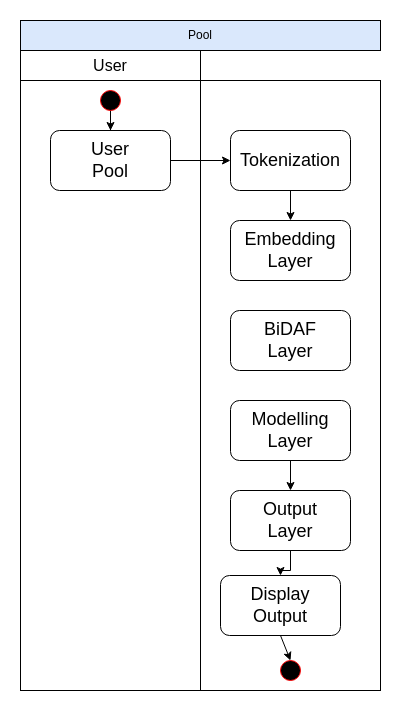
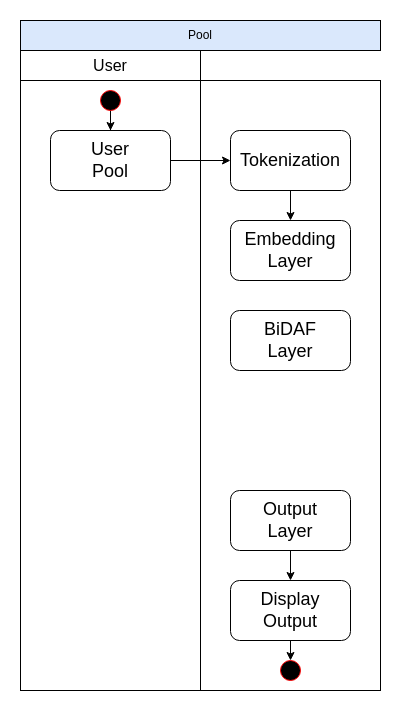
- <mxCell id="13" value="&lt;div&gt;&lt;font style=&quot;font-size: 18px&quot;&gt;Modelling&lt;/font&gt;&lt;/div&gt;&lt;div&gt;&lt;font style=&quot;font-size: 18px&quot;&gt;Layer&lt;/font&gt;&lt;br&gt;&lt;/div&gt;" style="rounded=1;whiteSpace=wrap;html=1;strokeColor=#000000;fillColor=#FFFFFF;" parent="1" vertex="1"><mxGeometry x="230" y="400" width="120" height="60" as="geometry" /></mxCell>
- <mxCell id="12" style="edgeStyle=orthogonalEdgeStyle;rounded=0;orthogonalLoop=1;jettySize=auto;html=1;" parent="1" source="13" target="15" edge="1"><mxGeometry relative="1" as="geometry" /></mxCell>
- <mxCell id="16" value="&lt;font style=&quot;font-size: 18px&quot;&gt;Display&lt;/font&gt;&lt;div&gt;&lt;font style=&quot;font-size: 18px&quot;&gt;Output&lt;/font&gt;&lt;br&gt;&lt;/div&gt;" style="rounded=1;whiteSpace=wrap;html=1;strokeColor=#000000;fillColor=#FFFFFF;" parent="1" vertex="1"><mxGeometry x="220" y="575" width="120" height="60" as="geometry" /></mxCell>
+ <mxCell id="16" value="&lt;font style=&quot;font-size: 18px&quot;&gt;Display&lt;/font&gt;&lt;div&gt;&lt;font style=&quot;font-size: 18px&quot;&gt;Output&lt;/font&gt;&lt;br&gt;&lt;/div&gt;" style="rounded=1;whiteSpace=wrap;html=1;strokeColor=#000000;fillColor=#FFFFFF;" parent="1" vertex="1"><mxGeometry x="230" y="580" width="120" height="60" as="geometry" /></mxCell>
